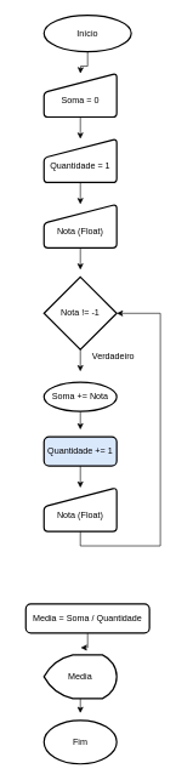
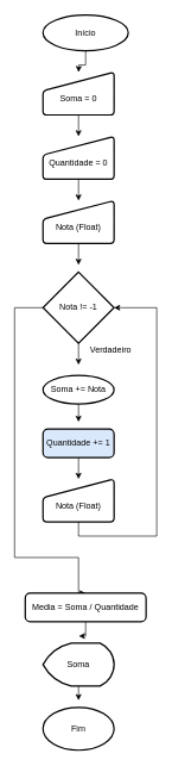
- <mxCell id="9" value="&lt;br&gt;Quantidade = 1" style="html=1;strokeWidth=2;shape=manualInput;whiteSpace=wrap;rounded=1;size=26;arcSize=11;" vertex="1" parent="1"><mxGeometry x="60" y="190" width="100" height="60" as="geometry" /></mxCell>
+ <mxCell id="9" value="&lt;br&gt;Quantidade = 0" style="html=1;strokeWidth=2;shape=manualInput;whiteSpace=wrap;rounded=1;size=26;arcSize=11;" vertex="1" parent="1"><mxGeometry x="60" y="190" width="100" height="60" as="geometry" /></mxCell>
+ <mxCell id="11" style="edgeStyle=orthogonalEdgeStyle;rounded=0;orthogonalLoop=1;jettySize=auto;html=1;entryX=0.5;entryY=0;entryDx=0;entryDy=0;" edge="1" parent="1" source="12" target="23"><mxGeometry relative="1" as="geometry"><Array as="points"><mxPoint x="20" y="430" /><mxPoint x="20" y="780" /><mxPoint x="110" y="780" /></Array></mxGeometry></mxCell>
- <mxCell id="5" value="Media" style="strokeWidth=2;html=1;shape=mxgraph.flowchart.display;whiteSpace=wrap;" vertex="1" parent="1"><mxGeometry x="60" y="900" width="100" height="60" as="geometry" /></mxCell>
+ <mxCell id="5" value="Soma" style="strokeWidth=2;html=1;shape=mxgraph.flowchart.display;whiteSpace=wrap;" vertex="1" parent="1"><mxGeometry x="60" y="900" width="100" height="60" as="geometry" /></mxCell>
